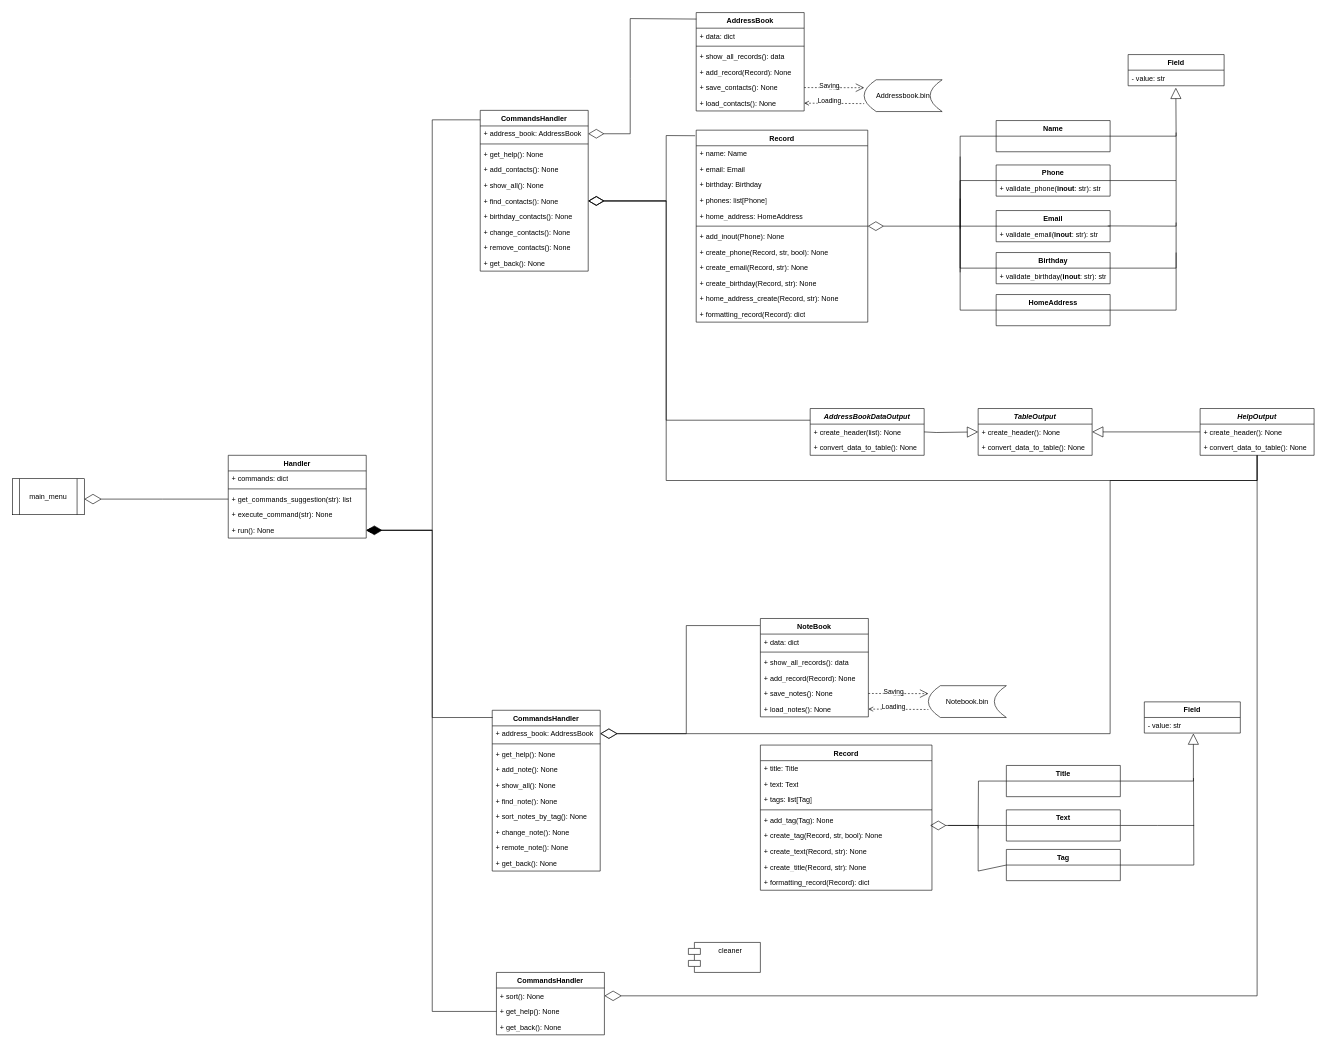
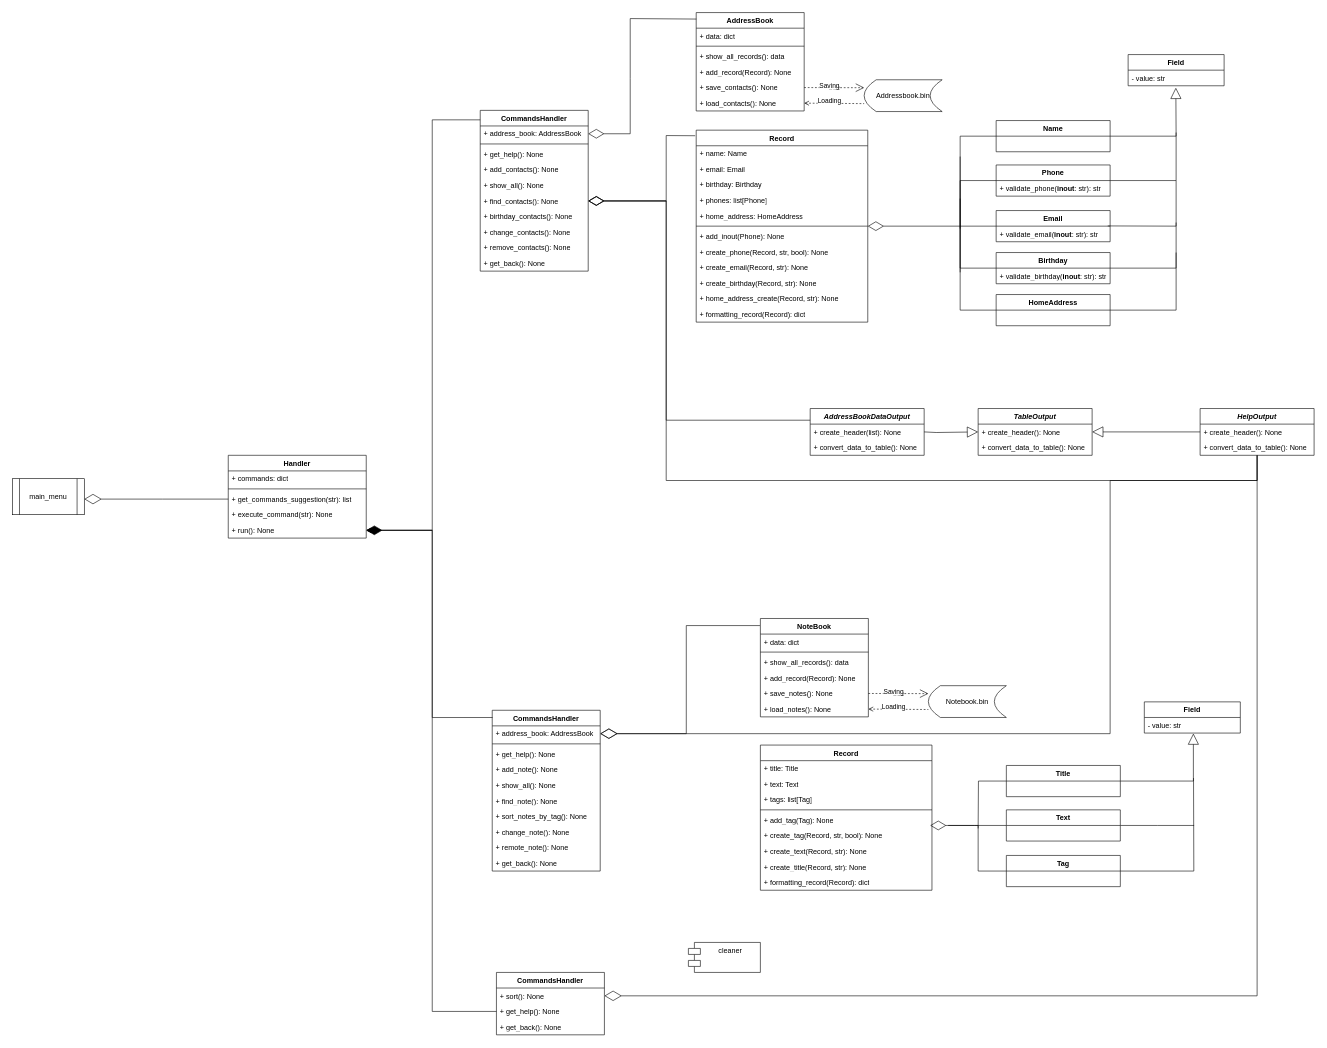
- <mxCell id="98" value="Tag" style="swimlane;fontStyle=1;align=center;verticalAlign=top;childLayout=stackLayout;horizontal=1;startSize=26;horizontalStack=0;resizeParent=1;resizeParentMax=0;resizeLast=0;collapsible=1;marginBottom=0;whiteSpace=wrap;html=1;" parent="1" vertex="1"><mxGeometry x="1677" y="1415" width="190" height="52" as="geometry" /></mxCell>
+ <mxCell id="98" value="Tag" style="swimlane;fontStyle=1;align=center;verticalAlign=top;childLayout=stackLayout;horizontal=1;startSize=26;horizontalStack=0;resizeParent=1;resizeParentMax=0;resizeLast=0;collapsible=1;marginBottom=0;whiteSpace=wrap;html=1;" parent="1" vertex="1"><mxGeometry x="1677" y="1425" width="190" height="52" as="geometry" /></mxCell>
